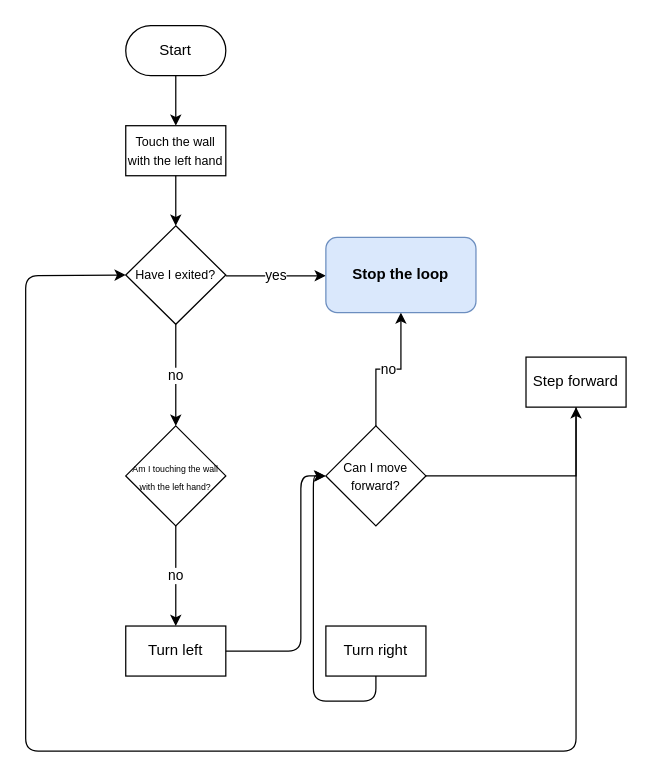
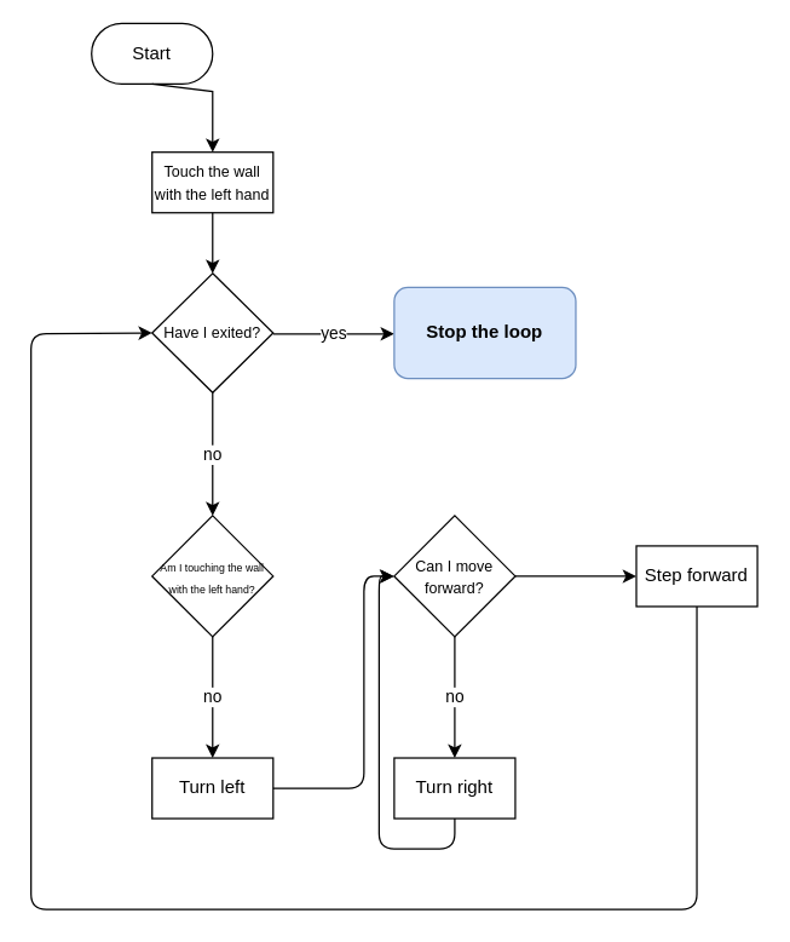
- <mxCell id="2" value="Start" style="rounded=1;whiteSpace=wrap;html=1;arcSize=50;" vertex="1" parent="1"><mxGeometry x="100" y="20" width="80" height="40" as="geometry" /></mxCell>
+ <mxCell id="2" value="Start" style="rounded=1;whiteSpace=wrap;html=1;arcSize=50;" vertex="1" parent="1"><mxGeometry x="60" y="15" width="80" height="40" as="geometry" /></mxCell>
- <mxCell id="12" value="no" style="edgeStyle=orthogonalEdgeStyle;rounded=0;orthogonalLoop=1;jettySize=auto;html=1;" edge="1" parent="1" source="14" target="19"><mxGeometry relative="1" as="geometry" /></mxCell>
+ <mxCell id="12" value="no" style="edgeStyle=orthogonalEdgeStyle;rounded=0;orthogonalLoop=1;jettySize=auto;html=1;" edge="1" parent="1" source="14" target="16"><mxGeometry relative="1" as="geometry" /></mxCell>
- <mxCell id="17" value="Step forward" style="whiteSpace=wrap;html=1;" vertex="1" parent="1"><mxGeometry x="420" y="285" width="80" height="40" as="geometry" /></mxCell>
+ <mxCell id="17" value="Step forward" style="whiteSpace=wrap;html=1;" vertex="1" parent="1"><mxGeometry x="420" y="360" width="80" height="40" as="geometry" /></mxCell>
